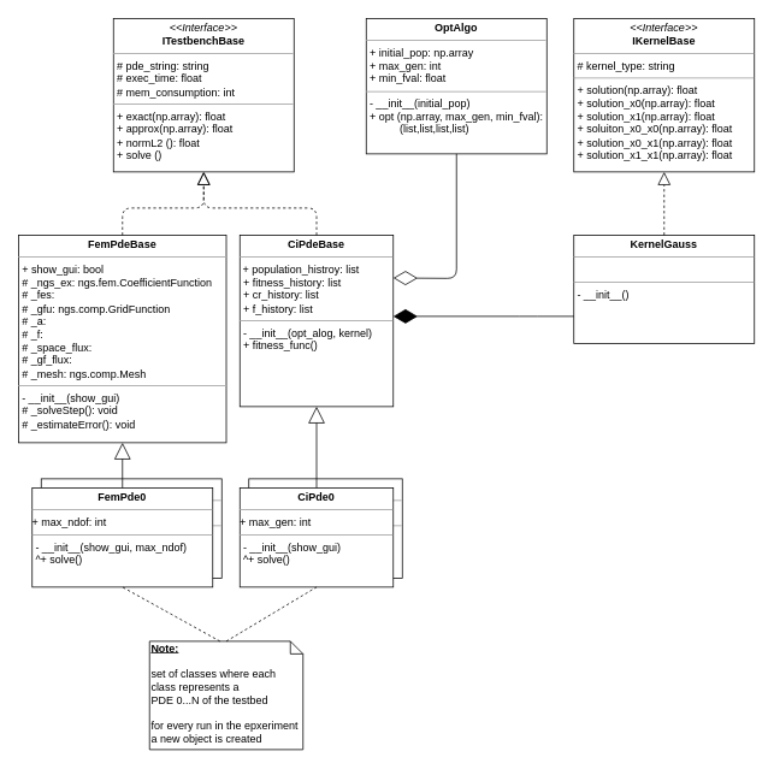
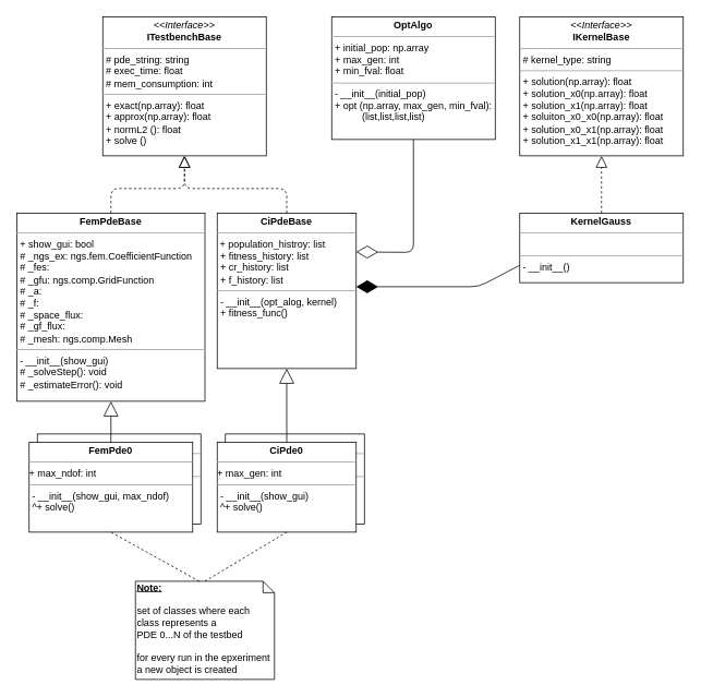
- <mxCell id="10" value="&lt;p style=&quot;margin: 0px ; margin-top: 4px ; text-align: center&quot;&gt;&lt;b&gt;KernelGauss&lt;/b&gt;&lt;br&gt;&lt;/p&gt;&lt;hr size=&quot;1&quot;&gt;&lt;div&gt;&lt;br&gt;&lt;/div&gt;&lt;hr size=&quot;1&quot;&gt;&lt;p style=&quot;margin: 0px ; margin-left: 4px&quot;&gt;- __init__()&lt;/p&gt;" style="verticalAlign=top;align=left;overflow=fill;fontSize=12;fontFamily=Helvetica;html=1;" parent="1" vertex="1"><mxGeometry x="635" y="260" width="200" height="120" as="geometry" /></mxCell>
+ <mxCell id="10" value="&lt;p style=&quot;margin: 0px ; margin-top: 4px ; text-align: center&quot;&gt;&lt;b&gt;KernelGauss&lt;/b&gt;&lt;br&gt;&lt;/p&gt;&lt;hr size=&quot;1&quot;&gt;&lt;div&gt;&lt;br&gt;&lt;/div&gt;&lt;hr size=&quot;1&quot;&gt;&lt;p style=&quot;margin: 0px ; margin-left: 4px&quot;&gt;- __init__()&lt;/p&gt;" style="verticalAlign=top;align=left;overflow=fill;fontSize=12;fontFamily=Helvetica;html=1;" parent="1" vertex="1"><mxGeometry x="635" y="260" width="200" height="85" as="geometry" /></mxCell>
